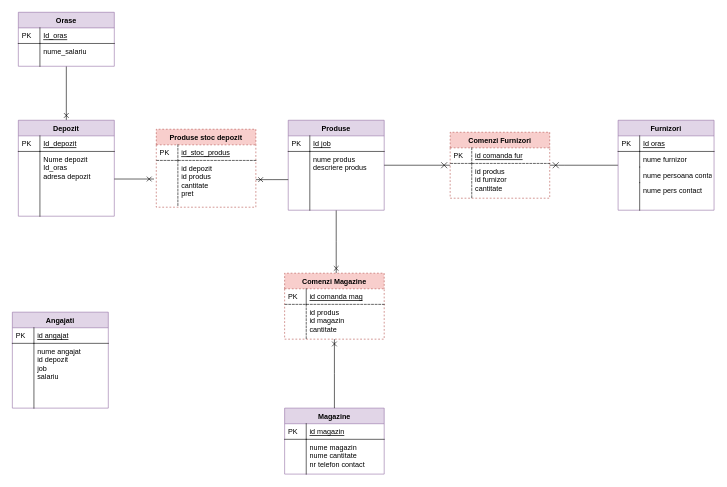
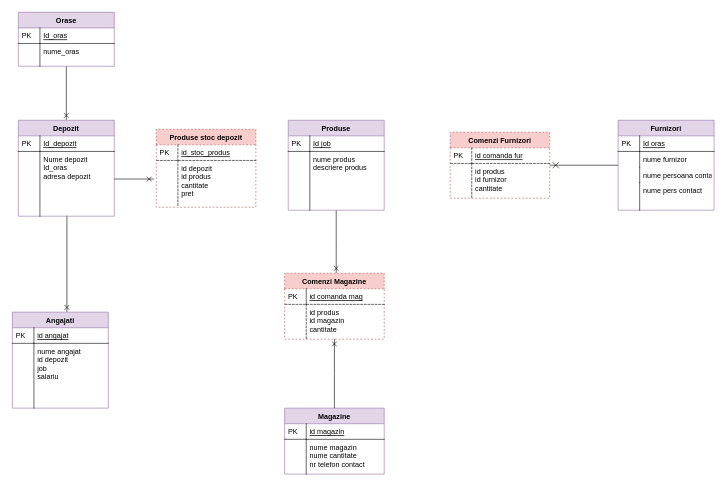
- <mxCell id="57" value="nume_salariu&#10;" style="shape=partialRectangle;top=0;left=0;right=0;bottom=0;align=left;verticalAlign=top;fillColor=none;spacingLeft=40;spacingRight=4;overflow=hidden;rotatable=0;points=[[0,0.5],[1,0.5]];portConstraint=eastwest;dropTarget=0;rounded=0;shadow=0;strokeWidth=1;" vertex="1" parent="54"><mxGeometry y="52" width="160" height="38" as="geometry" /></mxCell>
+ <mxCell id="57" value="nume_oras&#10;" style="shape=partialRectangle;top=0;left=0;right=0;bottom=0;align=left;verticalAlign=top;fillColor=none;spacingLeft=40;spacingRight=4;overflow=hidden;rotatable=0;points=[[0,0.5],[1,0.5]];portConstraint=eastwest;dropTarget=0;rounded=0;shadow=0;strokeWidth=1;" vertex="1" parent="54"><mxGeometry y="52" width="160" height="38" as="geometry" /></mxCell>
- <mxCell id="35" value="" style="edgeStyle=orthogonalEdgeStyle;endArrow=cross;startArrow=none;shadow=0;strokeWidth=1;endSize=8;startSize=8;strokeColor=#000000;endFill=0;startFill=0;" edge="1" parent="1" source="6" target="36"><mxGeometry width="100" height="100" relative="1" as="geometry"><mxPoint x="640" y="275" as="sourcePoint" /><mxPoint x="1020" y="275" as="targetPoint" /><Array as="points" /></mxGeometry></mxCell>
- <mxCell id="43" style="edgeStyle=elbowEdgeStyle;rounded=0;orthogonalLoop=1;jettySize=auto;html=1;startArrow=cross;startFill=0;endArrow=none;endFill=0;strokeColor=#000000;elbow=vertical;" edge="1" parent="1" source="13" target="9"><mxGeometry relative="1" as="geometry" /></mxCell>
+ <mxCell id="5" style="edgeStyle=elbowEdgeStyle;rounded=0;orthogonalLoop=1;jettySize=auto;html=1;entryX=0.506;entryY=0.991;entryDx=0;entryDy=0;entryPerimeter=0;startArrow=cross;startFill=0;endArrow=none;endFill=0;strokeColor=#000000;" edge="1" parent="1" source="44" target="52"><mxGeometry relative="1" as="geometry" /></mxCell>
